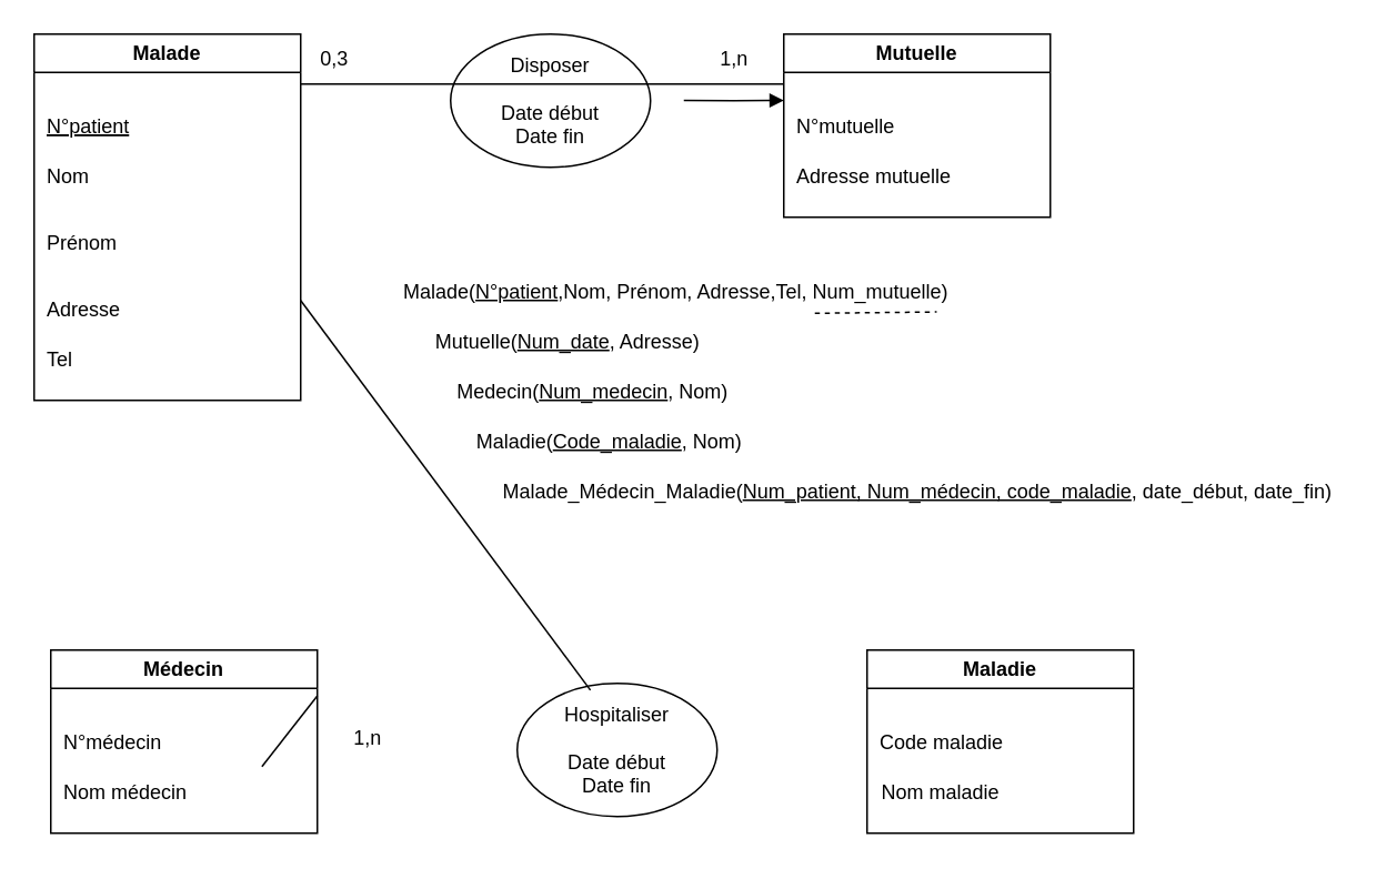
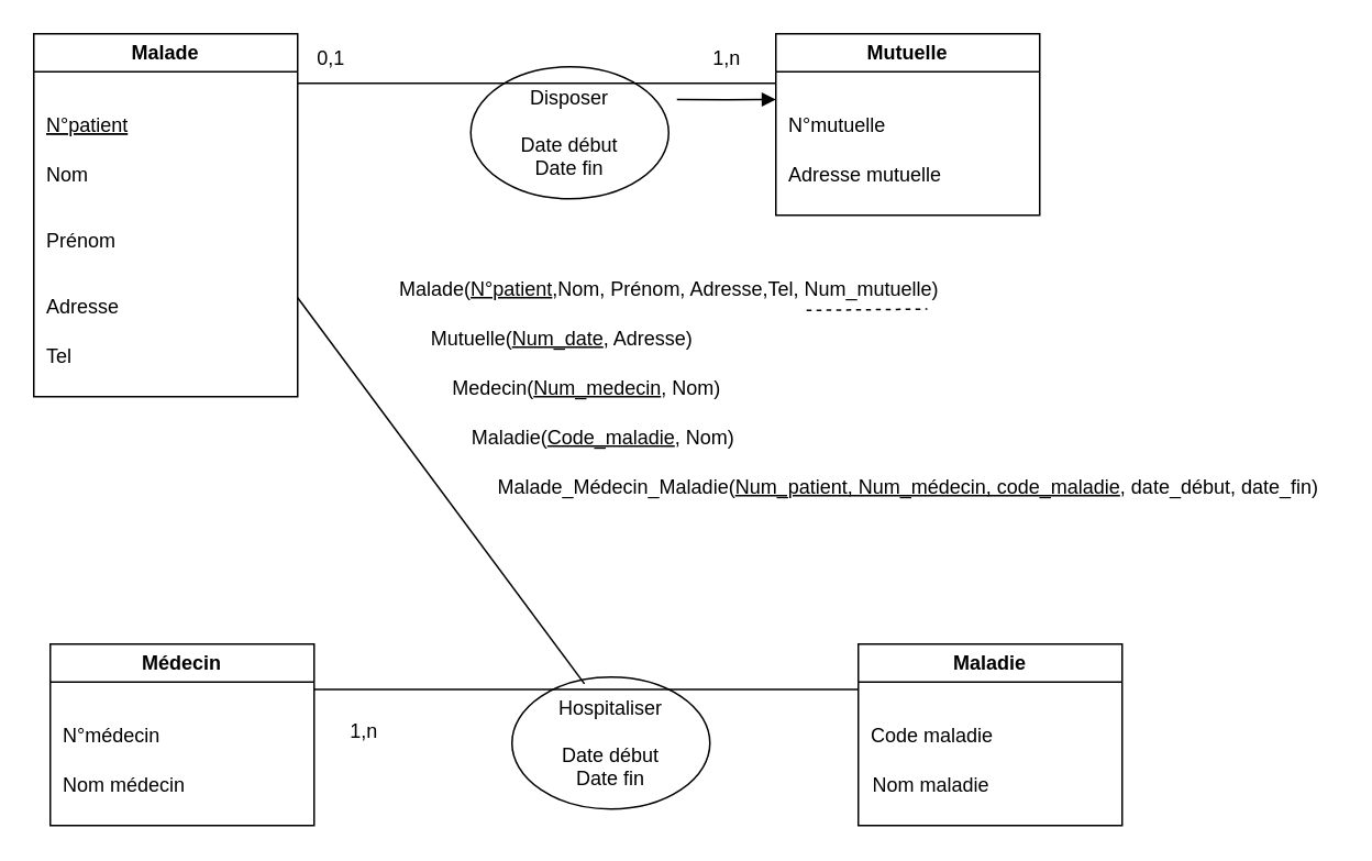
- <mxCell id="24" value="0,3" style="text;html=1;align=center;verticalAlign=middle;resizable=0;points=[];autosize=1;strokeColor=none;fillColor=none;" vertex="1" parent="1"><mxGeometry x="180" y="20" width="40" height="30" as="geometry" /></mxCell>
+ <mxCell id="24" value="0,1" style="text;html=1;align=center;verticalAlign=middle;resizable=0;points=[];autosize=1;strokeColor=none;fillColor=none;" vertex="1" parent="1"><mxGeometry x="180" y="20" width="40" height="30" as="geometry" /></mxCell>
- <mxCell id="18" value="Disposer&lt;div&gt;&lt;br&gt;&lt;div&gt;&lt;div&gt;Date début&lt;/div&gt;&lt;div&gt;Date fin&lt;/div&gt;&lt;/div&gt;&lt;/div&gt;" style="ellipse;whiteSpace=wrap;html=1;" vertex="1" parent="1"><mxGeometry x="270" y="20" width="120" height="80" as="geometry" /></mxCell>
+ <mxCell id="18" value="Disposer&lt;div&gt;&lt;br&gt;&lt;div&gt;&lt;div&gt;Date début&lt;/div&gt;&lt;div&gt;Date fin&lt;/div&gt;&lt;/div&gt;&lt;/div&gt;" style="ellipse;whiteSpace=wrap;html=1;" vertex="1" parent="1"><mxGeometry x="285" y="40" width="120" height="80" as="geometry" /></mxCell>
- <mxCell id="19" value="" style="endArrow=none;html=1;rounded=0;exitX=1;exitY=0.25;exitDx=0;exitDy=0;" edge="1" parent="1" source="14" target="16"><mxGeometry width="50" height="50" relative="1" as="geometry"><mxPoint x="230" y="410" as="sourcePoint" /><mxPoint x="280" y="360" as="targetPoint" /></mxGeometry></mxCell>
+ <mxCell id="19" value="" style="endArrow=none;html=1;rounded=0;entryX=0;entryY=0.25;entryDx=0;entryDy=0;exitX=1;exitY=0.25;exitDx=0;exitDy=0;" edge="1" parent="1" source="14" target="11"><mxGeometry width="50" height="50" relative="1" as="geometry"><mxPoint x="230" y="410" as="sourcePoint" /><mxPoint x="280" y="360" as="targetPoint" /></mxGeometry></mxCell>
